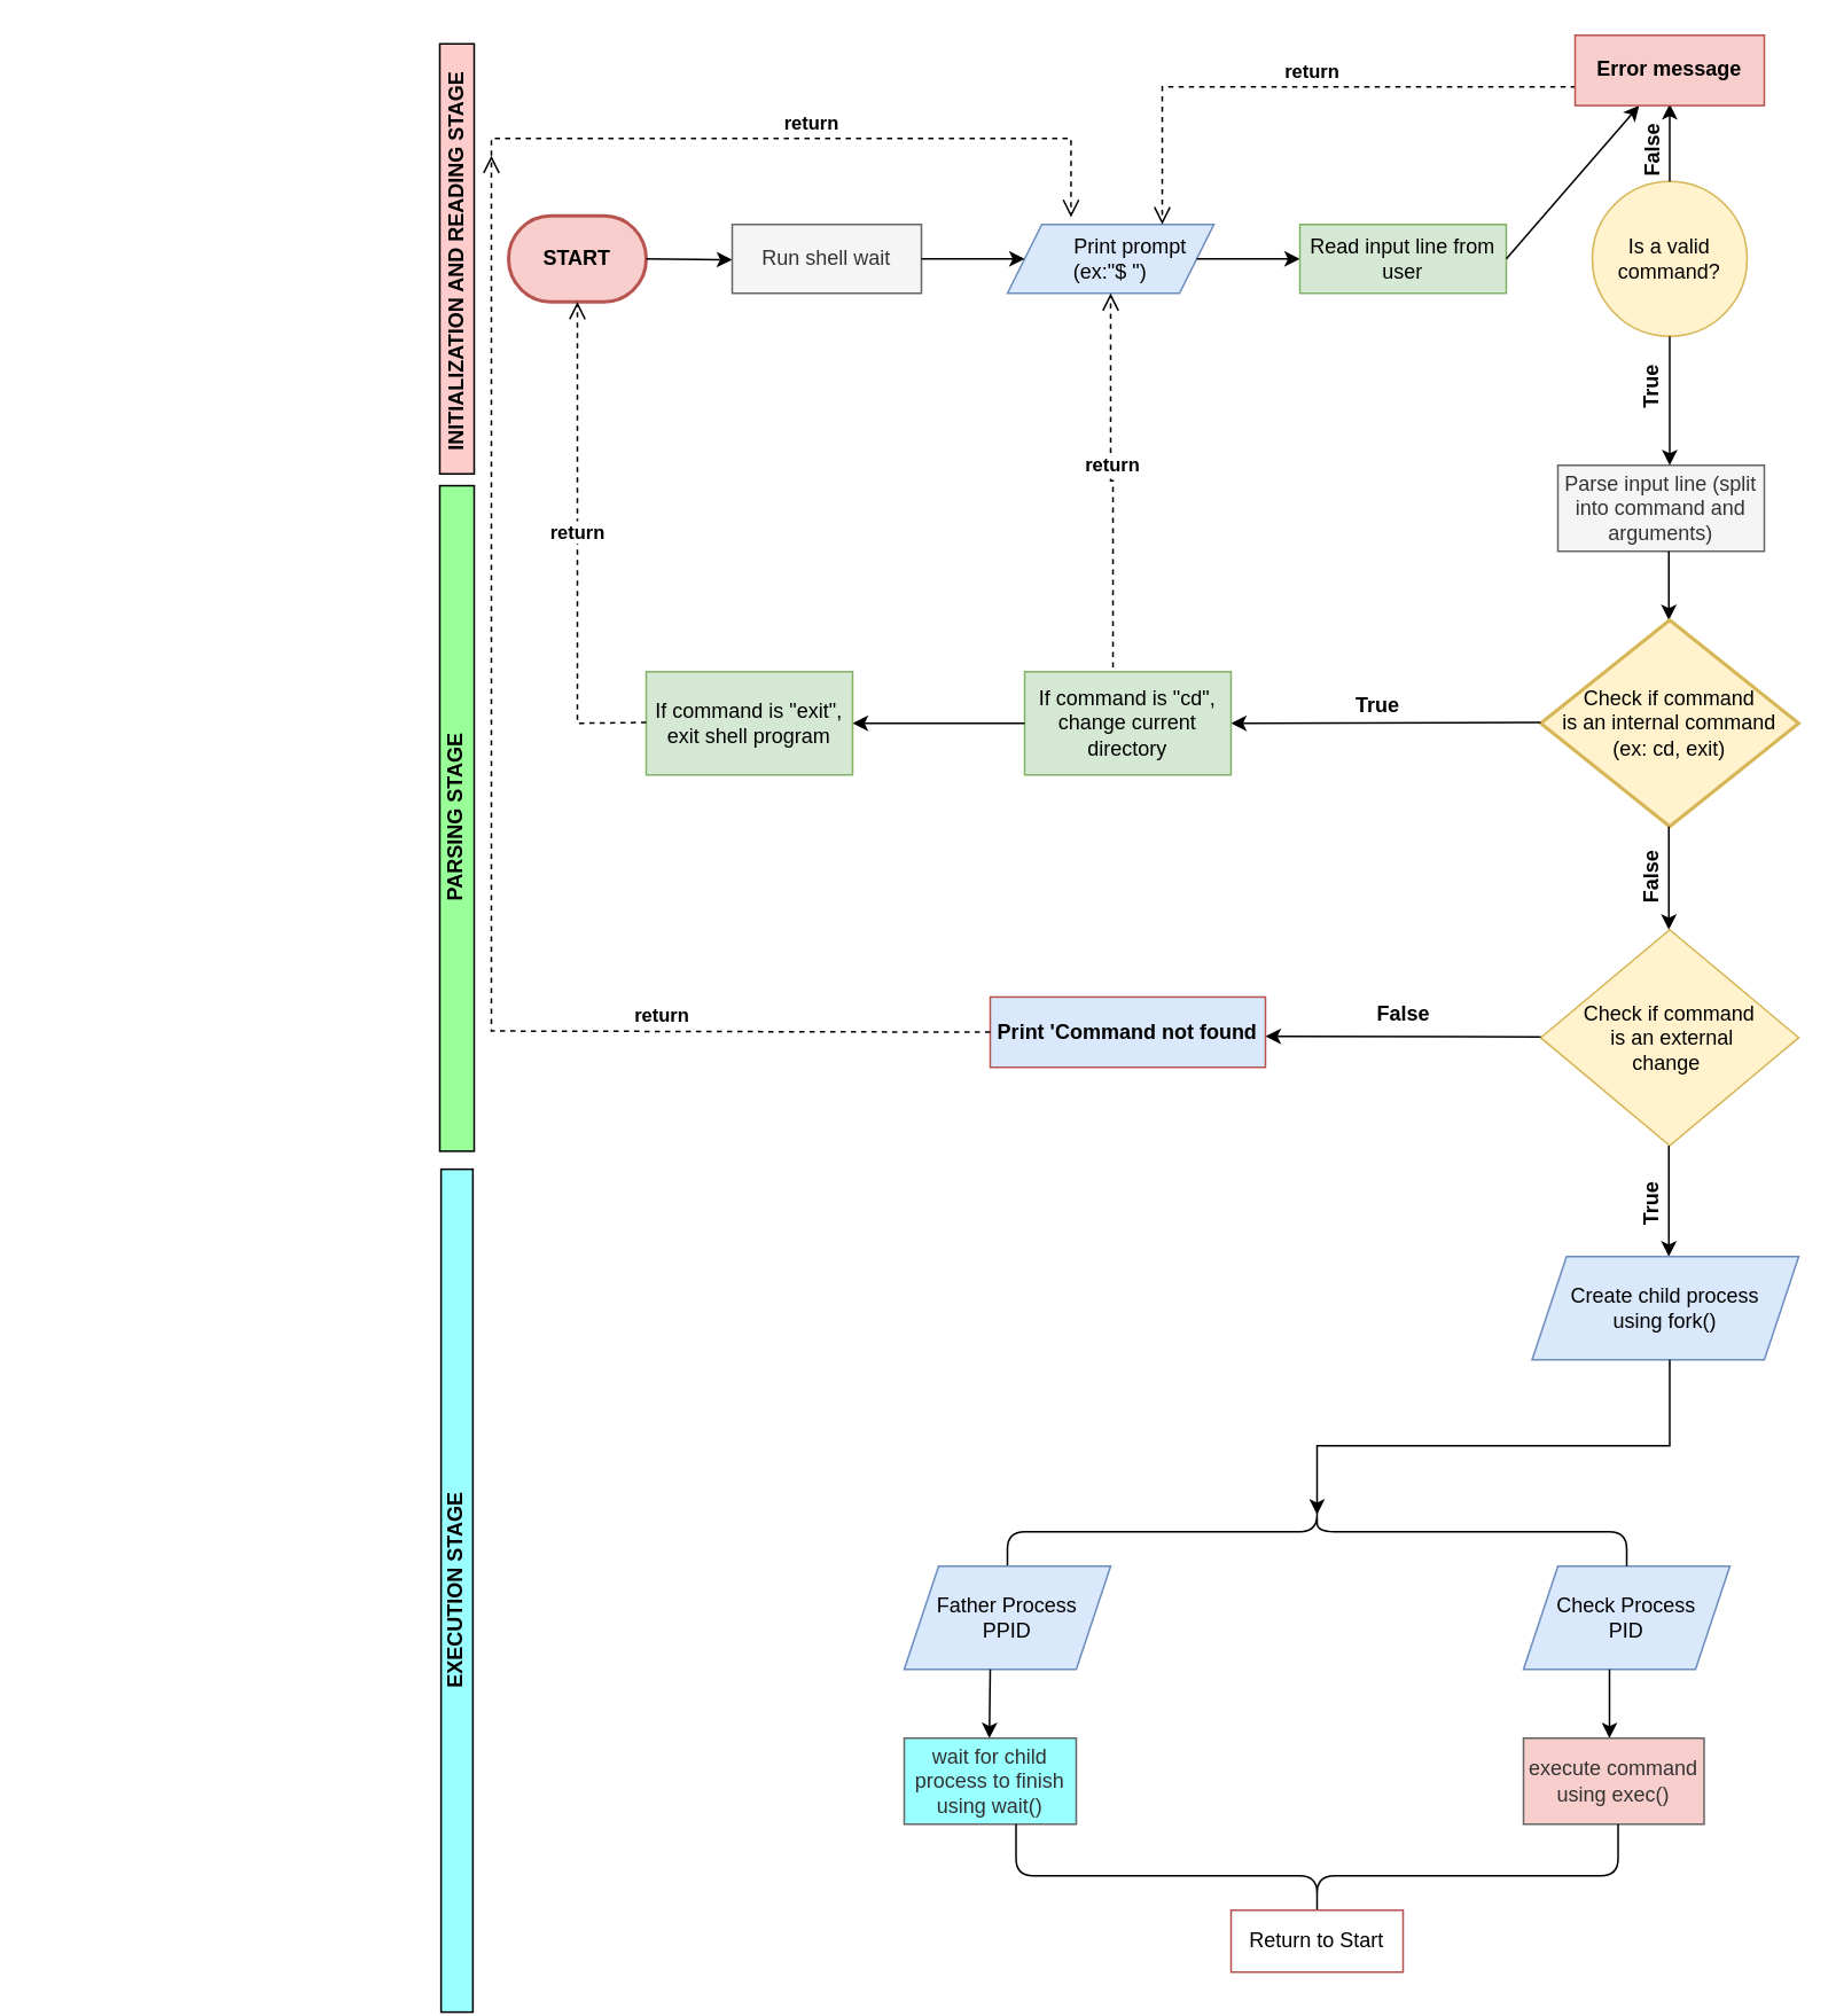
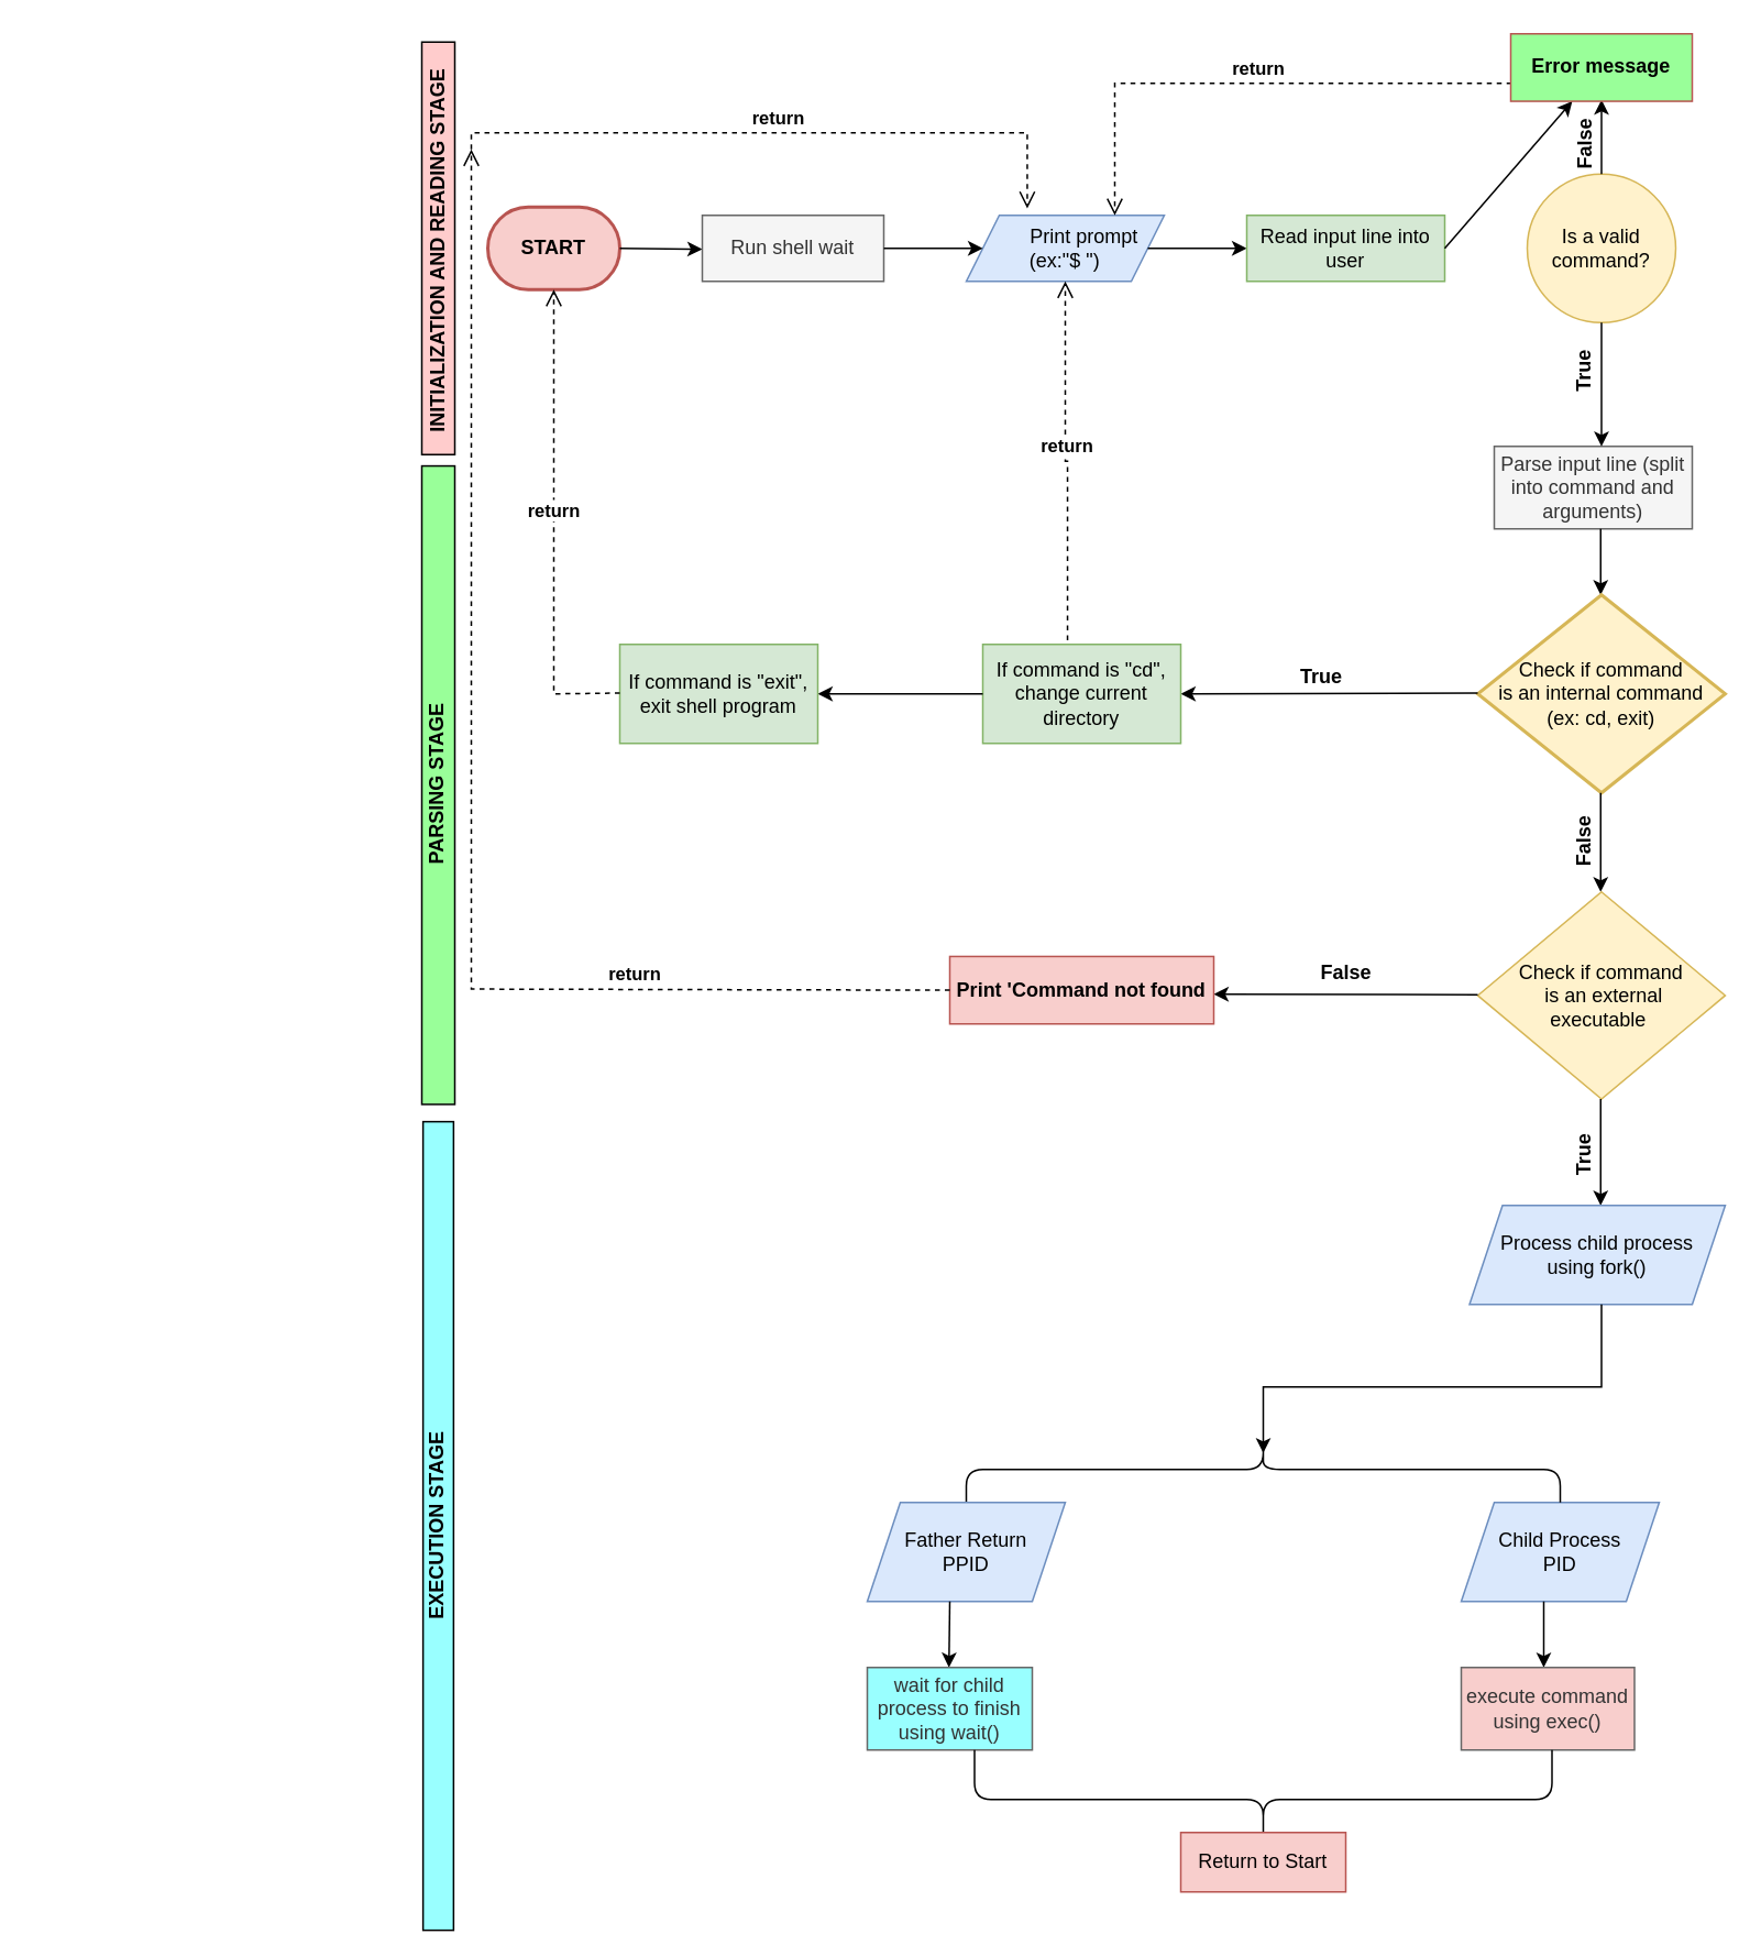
- <mxCell id="35" value="Error message" style="rounded=0;whiteSpace=wrap;html=1;fillColor=#f8cecc;strokeColor=#b85450;fontStyle=1" vertex="1" parent="1"><mxGeometry x="915" y="20" width="110" height="40.87" as="geometry" /></mxCell>
+ <mxCell id="35" value="Error message" style="rounded=0;whiteSpace=wrap;html=1;fillColor=#99ff99;strokeColor=#b85450;fontStyle=1;" vertex="1" parent="1"><mxGeometry x="915" y="20" width="110" height="40.87" as="geometry" /></mxCell>
- <mxCell id="17" value="Read input line from user" style="rounded=0;whiteSpace=wrap;html=1;fillColor=#d5e8d4;strokeColor=#82b366;" vertex="1" parent="1"><mxGeometry x="755" y="130" width="120" height="40" as="geometry" /></mxCell>
+ <mxCell id="17" value="Read input line into user" style="rounded=0;whiteSpace=wrap;html=1;fillColor=#d5e8d4;strokeColor=#82b366;" vertex="1" parent="1"><mxGeometry x="755" y="130" width="120" height="40" as="geometry" /></mxCell>
- <mxCell id="30" value="Print 'Command not found" style="rounded=0;whiteSpace=wrap;html=1;fillColor=#dae8fc;strokeColor=#b85450;fontStyle=1;" vertex="1" parent="1"><mxGeometry x="575" y="579.13" width="160" height="40.87" as="geometry" /></mxCell>
+ <mxCell id="30" value="Print 'Command not found" style="rounded=0;whiteSpace=wrap;html=1;fillColor=#f8cecc;strokeColor=#b85450;fontStyle=1" vertex="1" parent="1"><mxGeometry x="575" y="579.13" width="160" height="40.87" as="geometry" /></mxCell>
- <mxCell id="28" value="Check if command&lt;br&gt;&amp;nbsp;is an external &lt;br&gt;change&amp;nbsp;" style="rhombus;whiteSpace=wrap;html=1;fillColor=#fff2cc;strokeColor=#d6b656;" vertex="1" parent="1"><mxGeometry x="895" y="540" width="150" height="125.5" as="geometry" /></mxCell>
+ <mxCell id="28" value="Check if command&lt;br&gt;&amp;nbsp;is an external &lt;br&gt;executable&amp;nbsp;" style="rhombus;whiteSpace=wrap;html=1;fillColor=#fff2cc;strokeColor=#d6b656;" vertex="1" parent="1"><mxGeometry x="895" y="540" width="150" height="125.5" as="geometry" /></mxCell>
- <mxCell id="37" value="Create child process &lt;br&gt;using fork()" style="shape=parallelogram;perimeter=parallelogramPerimeter;whiteSpace=wrap;html=1;fixedSize=1;fillColor=#dae8fc;strokeColor=#6c8ebf;" vertex="1" parent="1"><mxGeometry x="890" y="730" width="155" height="60" as="geometry" /></mxCell>
+ <mxCell id="37" value="Process child process &lt;br&gt;using fork()" style="shape=parallelogram;perimeter=parallelogramPerimeter;whiteSpace=wrap;html=1;fixedSize=1;fillColor=#dae8fc;strokeColor=#6c8ebf;" vertex="1" parent="1"><mxGeometry x="890" y="730" width="155" height="60" as="geometry" /></mxCell>
- <mxCell id="41" value="Father Process&lt;br&gt;PPID" style="shape=parallelogram;perimeter=parallelogramPerimeter;whiteSpace=wrap;html=1;fixedSize=1;fillColor=#dae8fc;strokeColor=#6c8ebf;" vertex="1" parent="1"><mxGeometry x="525" y="910" width="120" height="60" as="geometry" /></mxCell>
+ <mxCell id="41" value="Father Return&lt;br&gt;PPID" style="shape=parallelogram;perimeter=parallelogramPerimeter;whiteSpace=wrap;html=1;fixedSize=1;fillColor=#dae8fc;strokeColor=#6c8ebf;" vertex="1" parent="1"><mxGeometry x="525" y="910" width="120" height="60" as="geometry" /></mxCell>
- <mxCell id="39" value="Check Process&lt;br&gt;PID" style="shape=parallelogram;perimeter=parallelogramPerimeter;whiteSpace=wrap;html=1;fixedSize=1;fillColor=#dae8fc;strokeColor=#6c8ebf;" vertex="1" parent="1"><mxGeometry x="885" y="910" width="120" height="60" as="geometry" /></mxCell>
+ <mxCell id="39" value="Child Process&lt;br&gt;PID" style="shape=parallelogram;perimeter=parallelogramPerimeter;whiteSpace=wrap;html=1;fixedSize=1;fillColor=#dae8fc;strokeColor=#6c8ebf;" vertex="1" parent="1"><mxGeometry x="885" y="910" width="120" height="60" as="geometry" /></mxCell>
- <mxCell id="47" value="Return to Start" style="rounded=0;whiteSpace=wrap;html=1;fillColor=#ffffff;strokeColor=#b85450;" vertex="1" parent="1"><mxGeometry x="715" y="1110" width="100" height="36" as="geometry" /></mxCell>
+ <mxCell id="47" value="Return to Start" style="rounded=0;whiteSpace=wrap;html=1;fillColor=#f8cecc;strokeColor=#b85450;" vertex="1" parent="1"><mxGeometry x="715" y="1110" width="100" height="36" as="geometry" /></mxCell>
